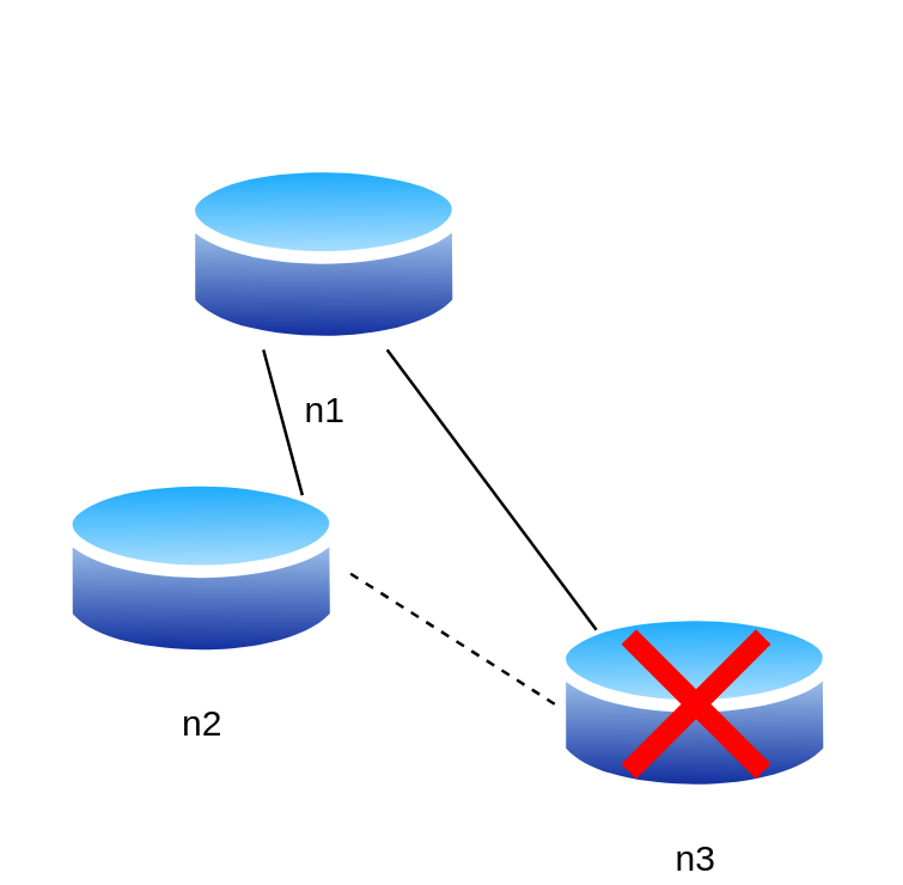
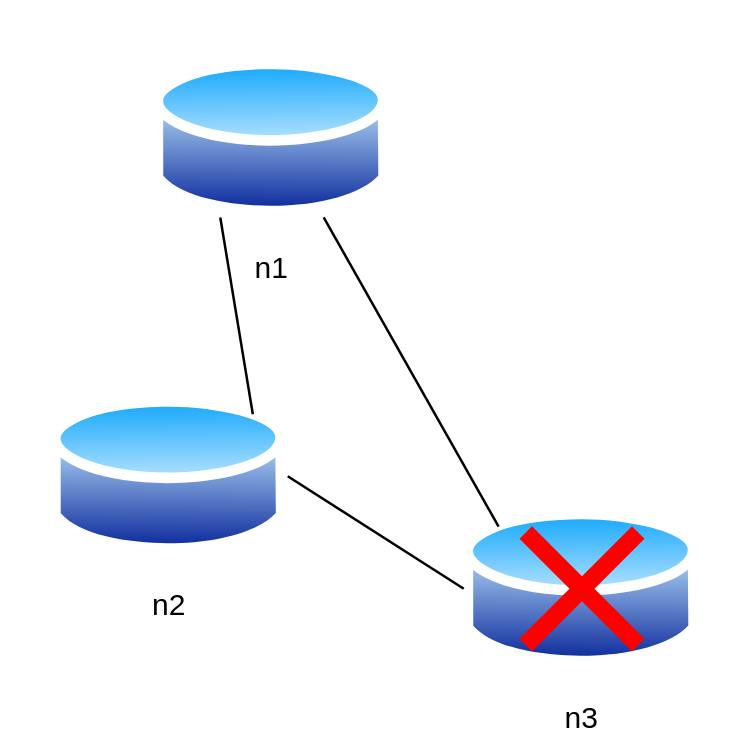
- <mxCell id="2" value="n1" style="image;aspect=fixed;perimeter=ellipsePerimeter;html=1;align=center;shadow=0;dashed=0;spacingTop=3;image=img/lib/active_directory/database.svg;" vertex="1" parent="1"><mxGeometry x="61" y="50" width="94.59" height="70" as="geometry" /></mxCell>
+ <mxCell id="2" value="n1" style="image;aspect=fixed;perimeter=ellipsePerimeter;html=1;align=center;shadow=0;dashed=0;spacingTop=3;image=img/lib/active_directory/database.svg;" vertex="1" parent="1"><mxGeometry x="61" y="20" width="94.59" height="70" as="geometry" /></mxCell>
- <mxCell id="7" value="" style="endArrow=none;html=1;rounded=0;entryX=1;entryY=0.5;entryDx=0;entryDy=0;exitX=0;exitY=0.5;exitDx=0;exitDy=0;dashed=1;" edge="1" parent="1" source="4" target="3"><mxGeometry width="50" height="50" relative="1" as="geometry"><mxPoint x="249" y="220" as="sourcePoint" /><mxPoint x="139" y="96" as="targetPoint" /></mxGeometry></mxCell>
+ <mxCell id="7" value="" style="endArrow=none;html=1;rounded=0;entryX=1;entryY=0.5;entryDx=0;entryDy=0;exitX=0;exitY=0.5;exitDx=0;exitDy=0;" edge="1" parent="1" source="4" target="3"><mxGeometry width="50" height="50" relative="1" as="geometry"><mxPoint x="249" y="220" as="sourcePoint" /><mxPoint x="139" y="96" as="targetPoint" /></mxGeometry></mxCell>
